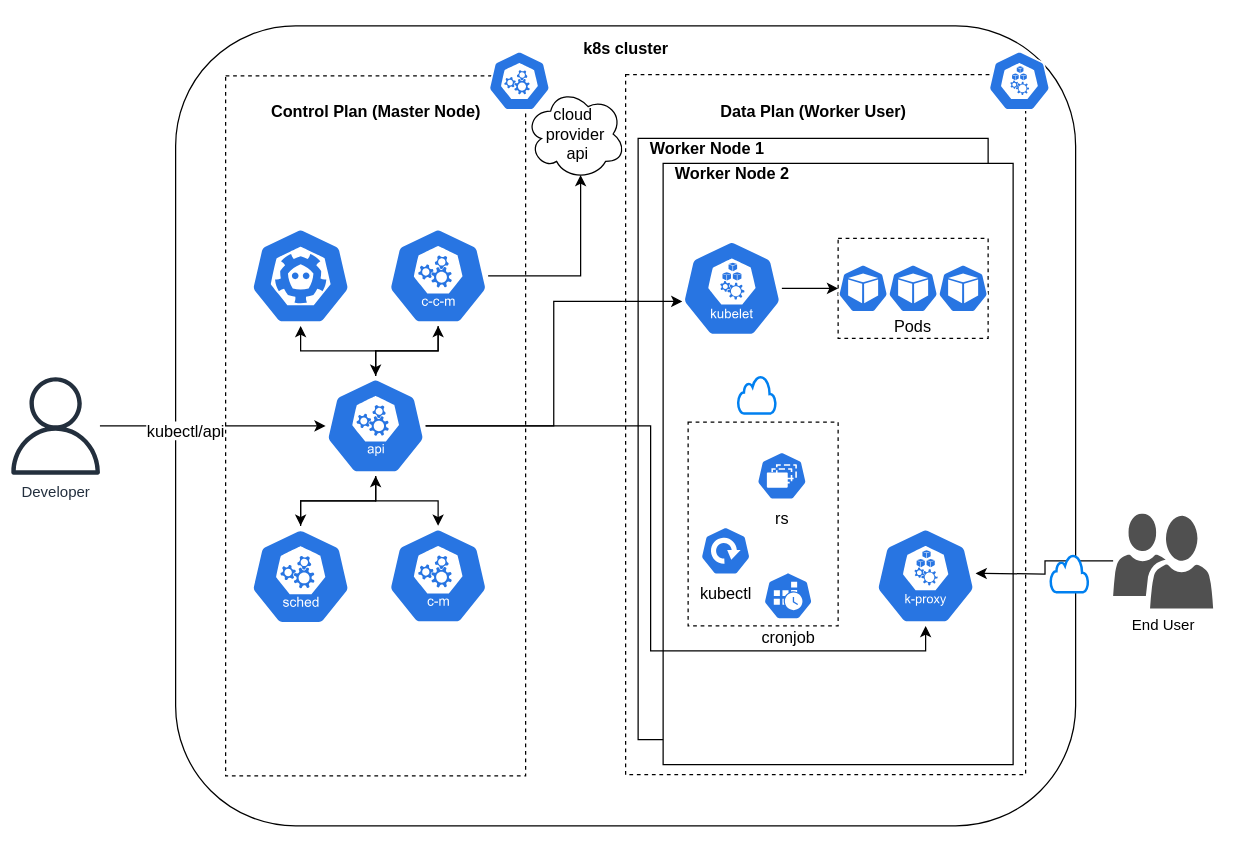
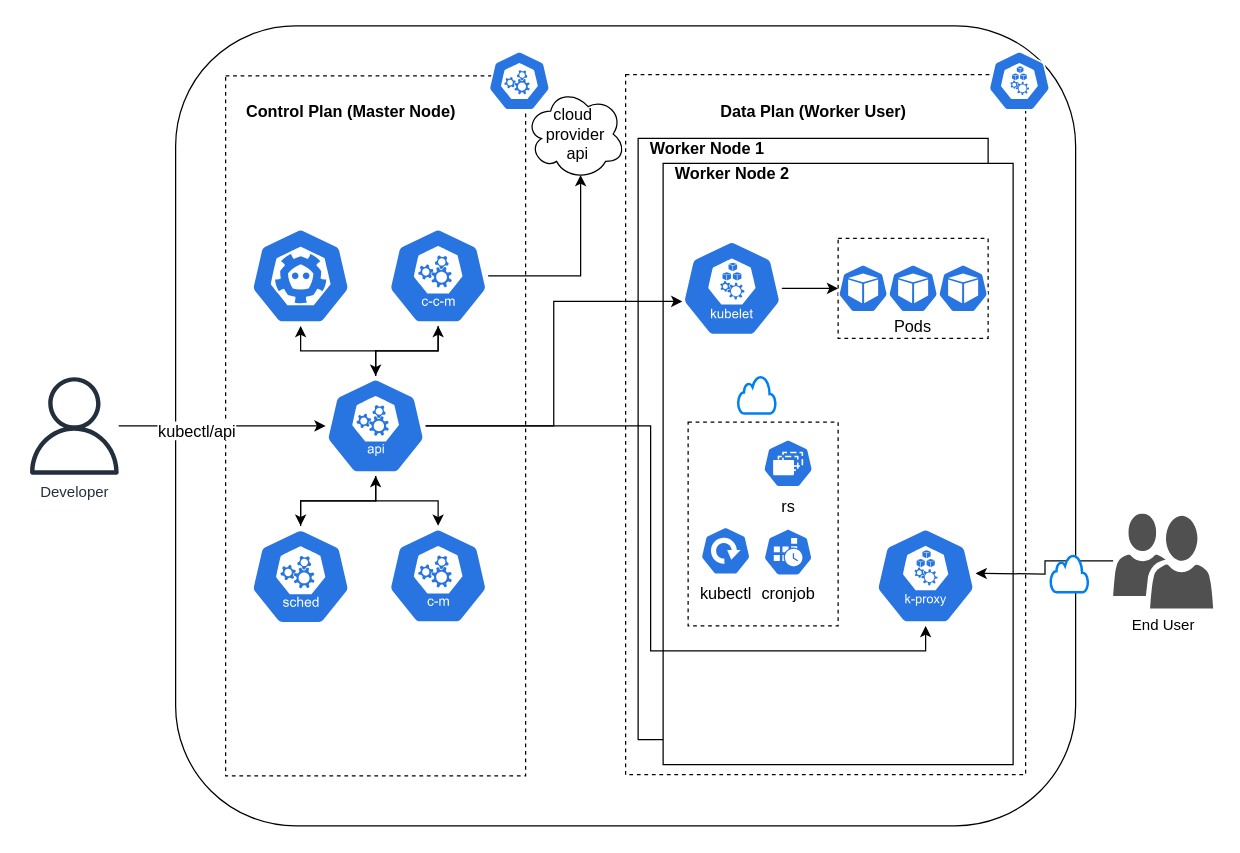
- <mxCell id="44" value="&lt;span style=&quot;font-size: 13px;&quot;&gt;k8s cluster&lt;/span&gt;" style="text;strokeColor=none;fillColor=none;html=1;fontSize=24;fontStyle=1;verticalAlign=middle;align=center;" vertex="1" parent="1"><mxGeometry x="455" y="20" width="90" height="30" as="geometry" /></mxCell>
- <mxCell id="9" value="&lt;font style=&quot;font-size: 13px;&quot;&gt;Control Plan (Master Node)&lt;/font&gt;" style="text;strokeColor=none;fillColor=none;html=1;fontSize=24;fontStyle=1;verticalAlign=middle;align=center;" vertex="1" parent="1"><mxGeometry x="210" y="70" width="180" height="30" as="geometry" /></mxCell>
+ <mxCell id="9" value="&lt;font style=&quot;font-size: 13px;&quot;&gt;Control Plan (Master Node)&lt;/font&gt;" style="text;strokeColor=none;fillColor=none;html=1;fontSize=24;fontStyle=1;verticalAlign=middle;align=center;" vertex="1" parent="1"><mxGeometry x="190" y="70" width="180" height="30" as="geometry" /></mxCell>
- <mxCell id="3" value="Developer" style="sketch=0;outlineConnect=0;fontColor=#232F3E;gradientColor=none;fillColor=#232F3D;strokeColor=none;dashed=0;verticalLabelPosition=bottom;verticalAlign=top;align=center;html=1;fontSize=12;fontStyle=0;aspect=fixed;pointerEvents=1;shape=mxgraph.aws4.user;" vertex="1" parent="1"><mxGeometry x="5" y="301" width="78" height="78" as="geometry" /></mxCell>
+ <mxCell id="3" value="Developer" style="sketch=0;outlineConnect=0;fontColor=#232F3E;gradientColor=none;fillColor=#232F3D;strokeColor=none;dashed=0;verticalLabelPosition=bottom;verticalAlign=top;align=center;html=1;fontSize=12;fontStyle=0;aspect=fixed;pointerEvents=1;shape=mxgraph.aws4.user;" vertex="1" parent="1"><mxGeometry x="20" y="301" width="78" height="78" as="geometry" /></mxCell>
- <mxCell id="35" value="rs" style="sketch=0;html=1;dashed=0;whitespace=wrap;fillColor=#2875E2;strokeColor=#ffffff;points=[[0.005,0.63,0],[0.1,0.2,0],[0.9,0.2,0],[0.5,0,0],[0.995,0.63,0],[0.72,0.99,0],[0.5,1,0],[0.28,0.99,0]];verticalLabelPosition=bottom;align=center;verticalAlign=top;shape=mxgraph.kubernetes.icon;prIcon=rs;fontSize=13;" vertex="1" parent="1"><mxGeometry x="605" y="360" width="40" height="40" as="geometry" /></mxCell>
+ <mxCell id="35" value="rs" style="sketch=0;html=1;dashed=0;whitespace=wrap;fillColor=#2875E2;strokeColor=#ffffff;points=[[0.005,0.63,0],[0.1,0.2,0],[0.9,0.2,0],[0.5,0,0],[0.995,0.63,0],[0.72,0.99,0],[0.5,1,0],[0.28,0.99,0]];verticalLabelPosition=bottom;align=center;verticalAlign=top;shape=mxgraph.kubernetes.icon;prIcon=rs;fontSize=13;" vertex="1" parent="1"><mxGeometry x="610" y="350" width="40" height="40" as="geometry" /></mxCell>
- <mxCell id="37" value="cronjob" style="sketch=0;html=1;dashed=0;whitespace=wrap;fillColor=#2875E2;strokeColor=#ffffff;points=[[0.005,0.63,0],[0.1,0.2,0],[0.9,0.2,0],[0.5,0,0],[0.995,0.63,0],[0.72,0.99,0],[0.5,1,0],[0.28,0.99,0]];verticalLabelPosition=bottom;align=center;verticalAlign=top;shape=mxgraph.kubernetes.icon;prIcon=cronjob;fontSize=13;" vertex="1" parent="1"><mxGeometry x="610" y="457" width="40" height="38" as="geometry" /></mxCell>
+ <mxCell id="37" value="cronjob" style="sketch=0;html=1;dashed=0;whitespace=wrap;fillColor=#2875E2;strokeColor=#ffffff;points=[[0.005,0.63,0],[0.1,0.2,0],[0.9,0.2,0],[0.5,0,0],[0.995,0.63,0],[0.72,0.99,0],[0.5,1,0],[0.28,0.99,0]];verticalLabelPosition=bottom;align=center;verticalAlign=top;shape=mxgraph.kubernetes.icon;prIcon=cronjob;fontSize=13;" vertex="1" parent="1"><mxGeometry x="610" y="422" width="40" height="38" as="geometry" /></mxCell>
